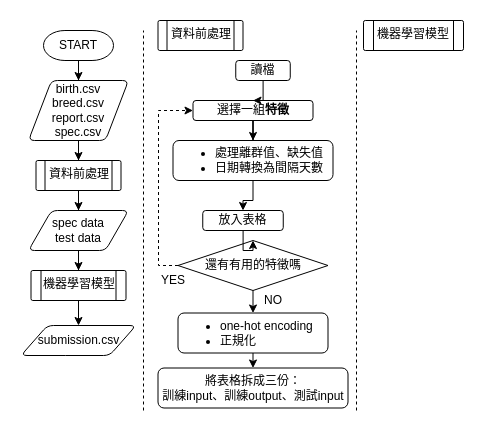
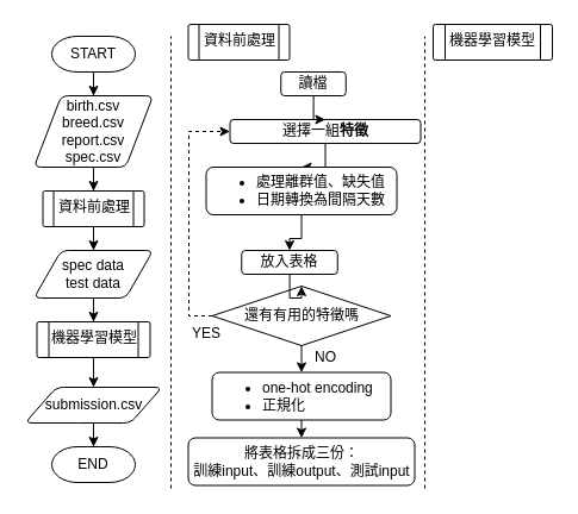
- <mxCell id="19" value="選擇一組&lt;b&gt;特徵&lt;/b&gt;" style="rounded=1;whiteSpace=wrap;html=1;strokeWidth=1;" vertex="1" parent="1"><mxGeometry x="192.5" y="100" width="120" height="20" as="geometry" /></mxCell>
+ <mxCell id="19" value="選擇一組&lt;b&gt;特徵&lt;/b&gt;" style="rounded=1;whiteSpace=wrap;html=1;strokeWidth=1;" vertex="1" parent="1"><mxGeometry x="192.5" y="100" width="160" height="20" as="geometry" /></mxCell>
+ <mxCell id="11" value="" style="edgeStyle=orthogonalEdgeStyle;rounded=0;orthogonalLoop=1;jettySize=auto;html=1;" parent="1" source="12" target="6" edge="1"><mxGeometry relative="1" as="geometry" /></mxCell>
+ <mxCell id="6" value="END" style="strokeWidth=1;html=1;shape=mxgraph.flowchart.terminator;whiteSpace=wrap;" parent="1" vertex="1"><mxGeometry x="43" y="375" width="70" height="30" as="geometry" /></mxCell>
